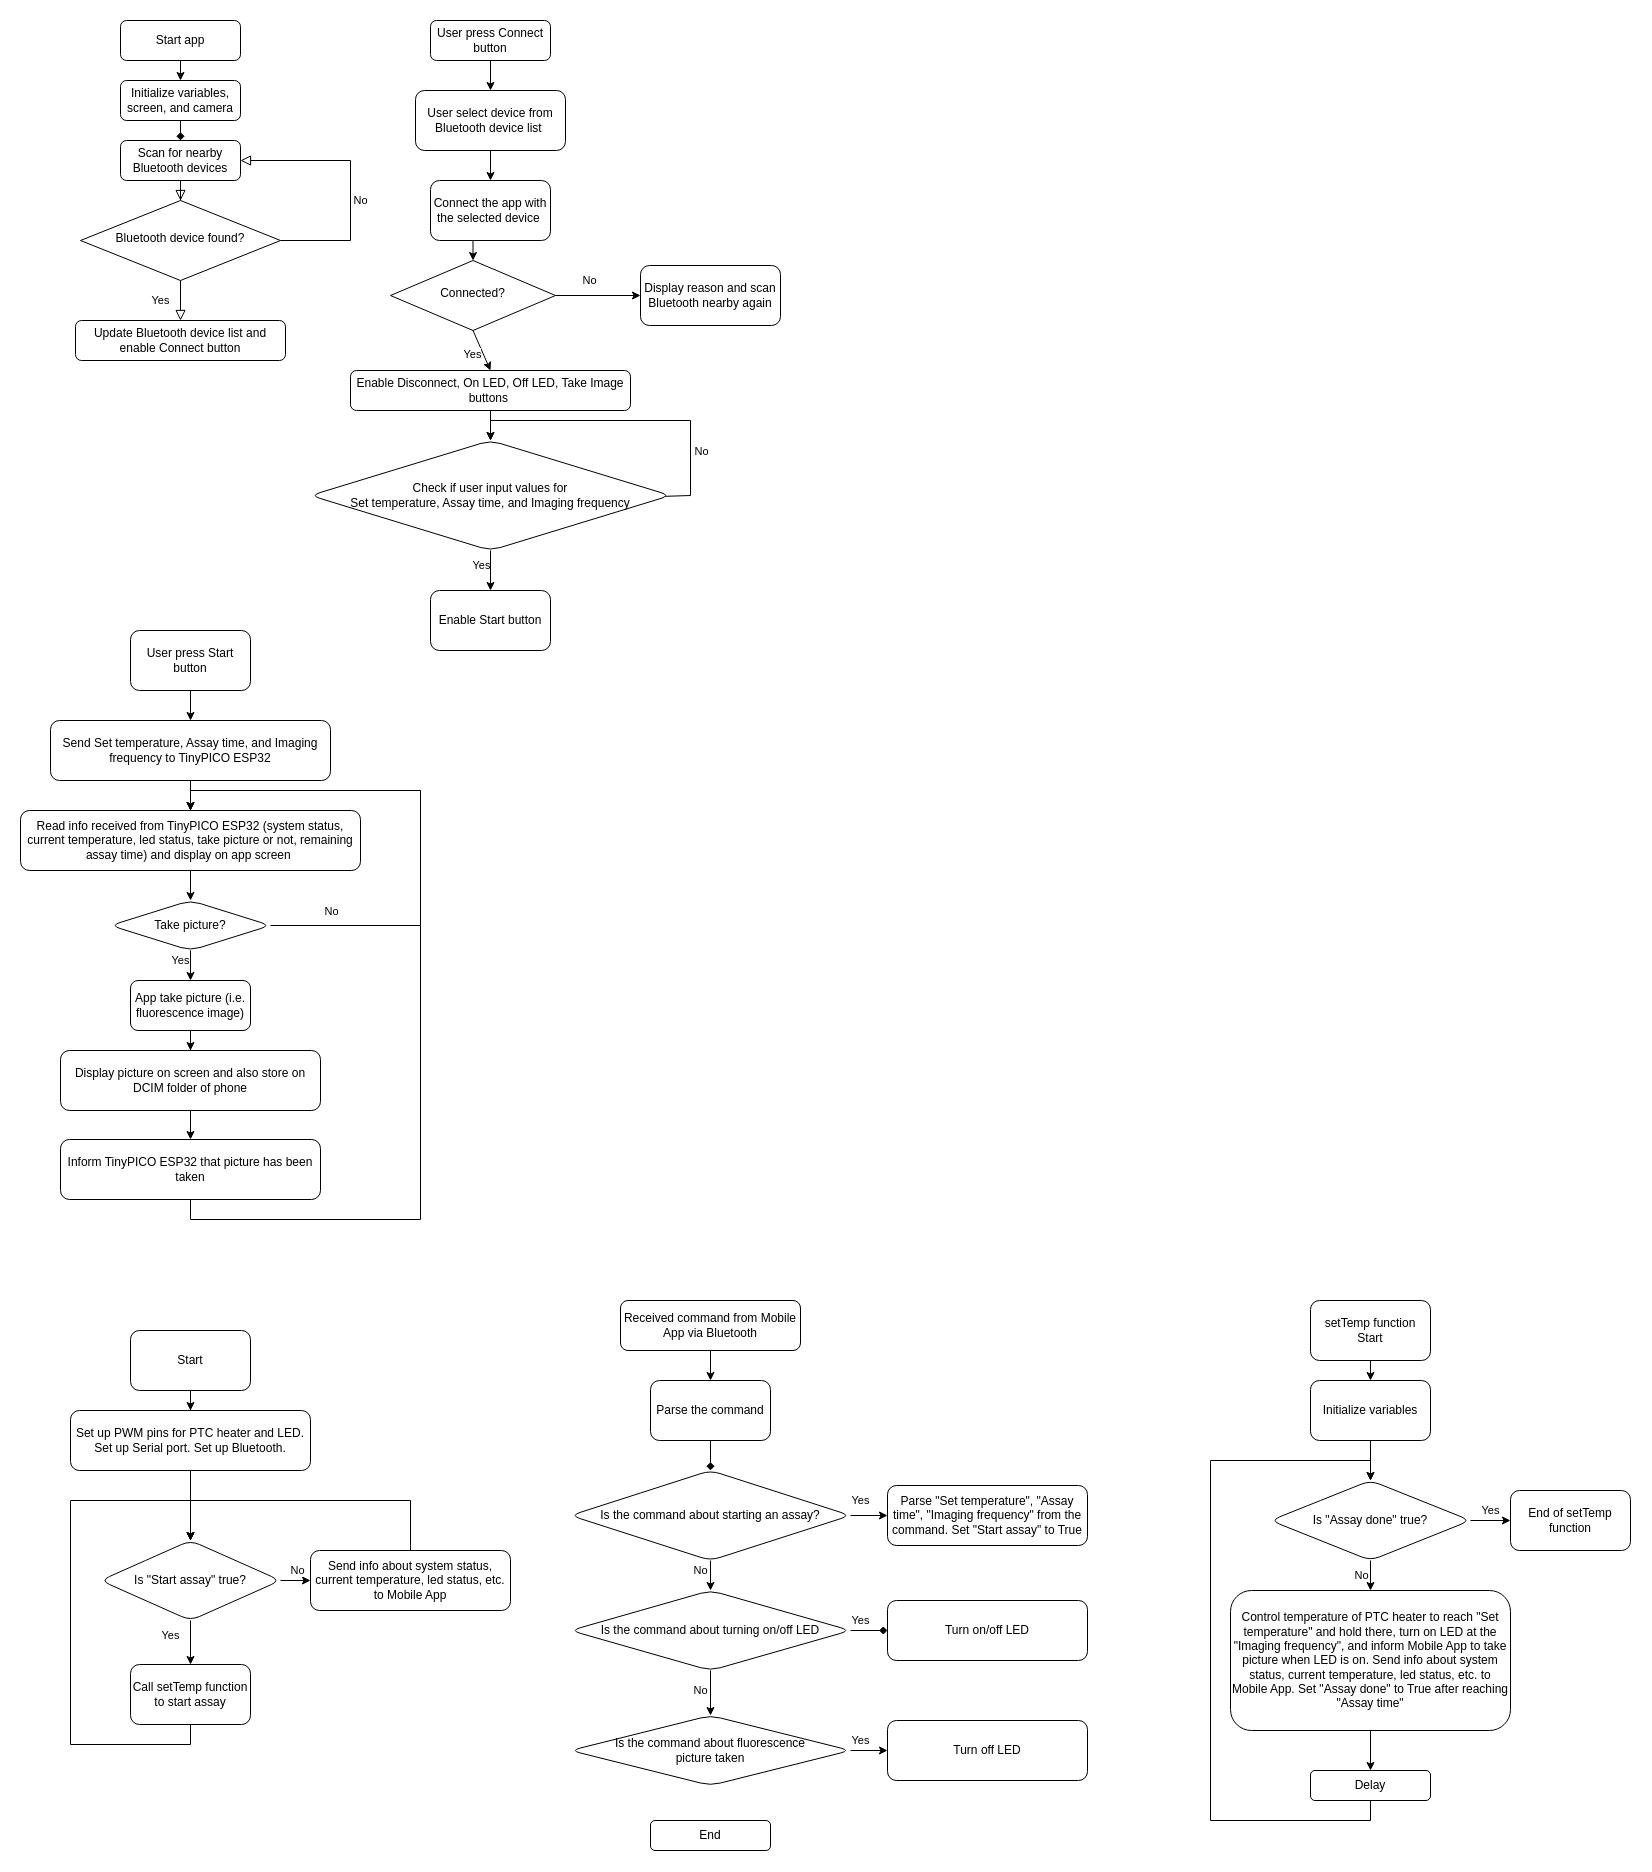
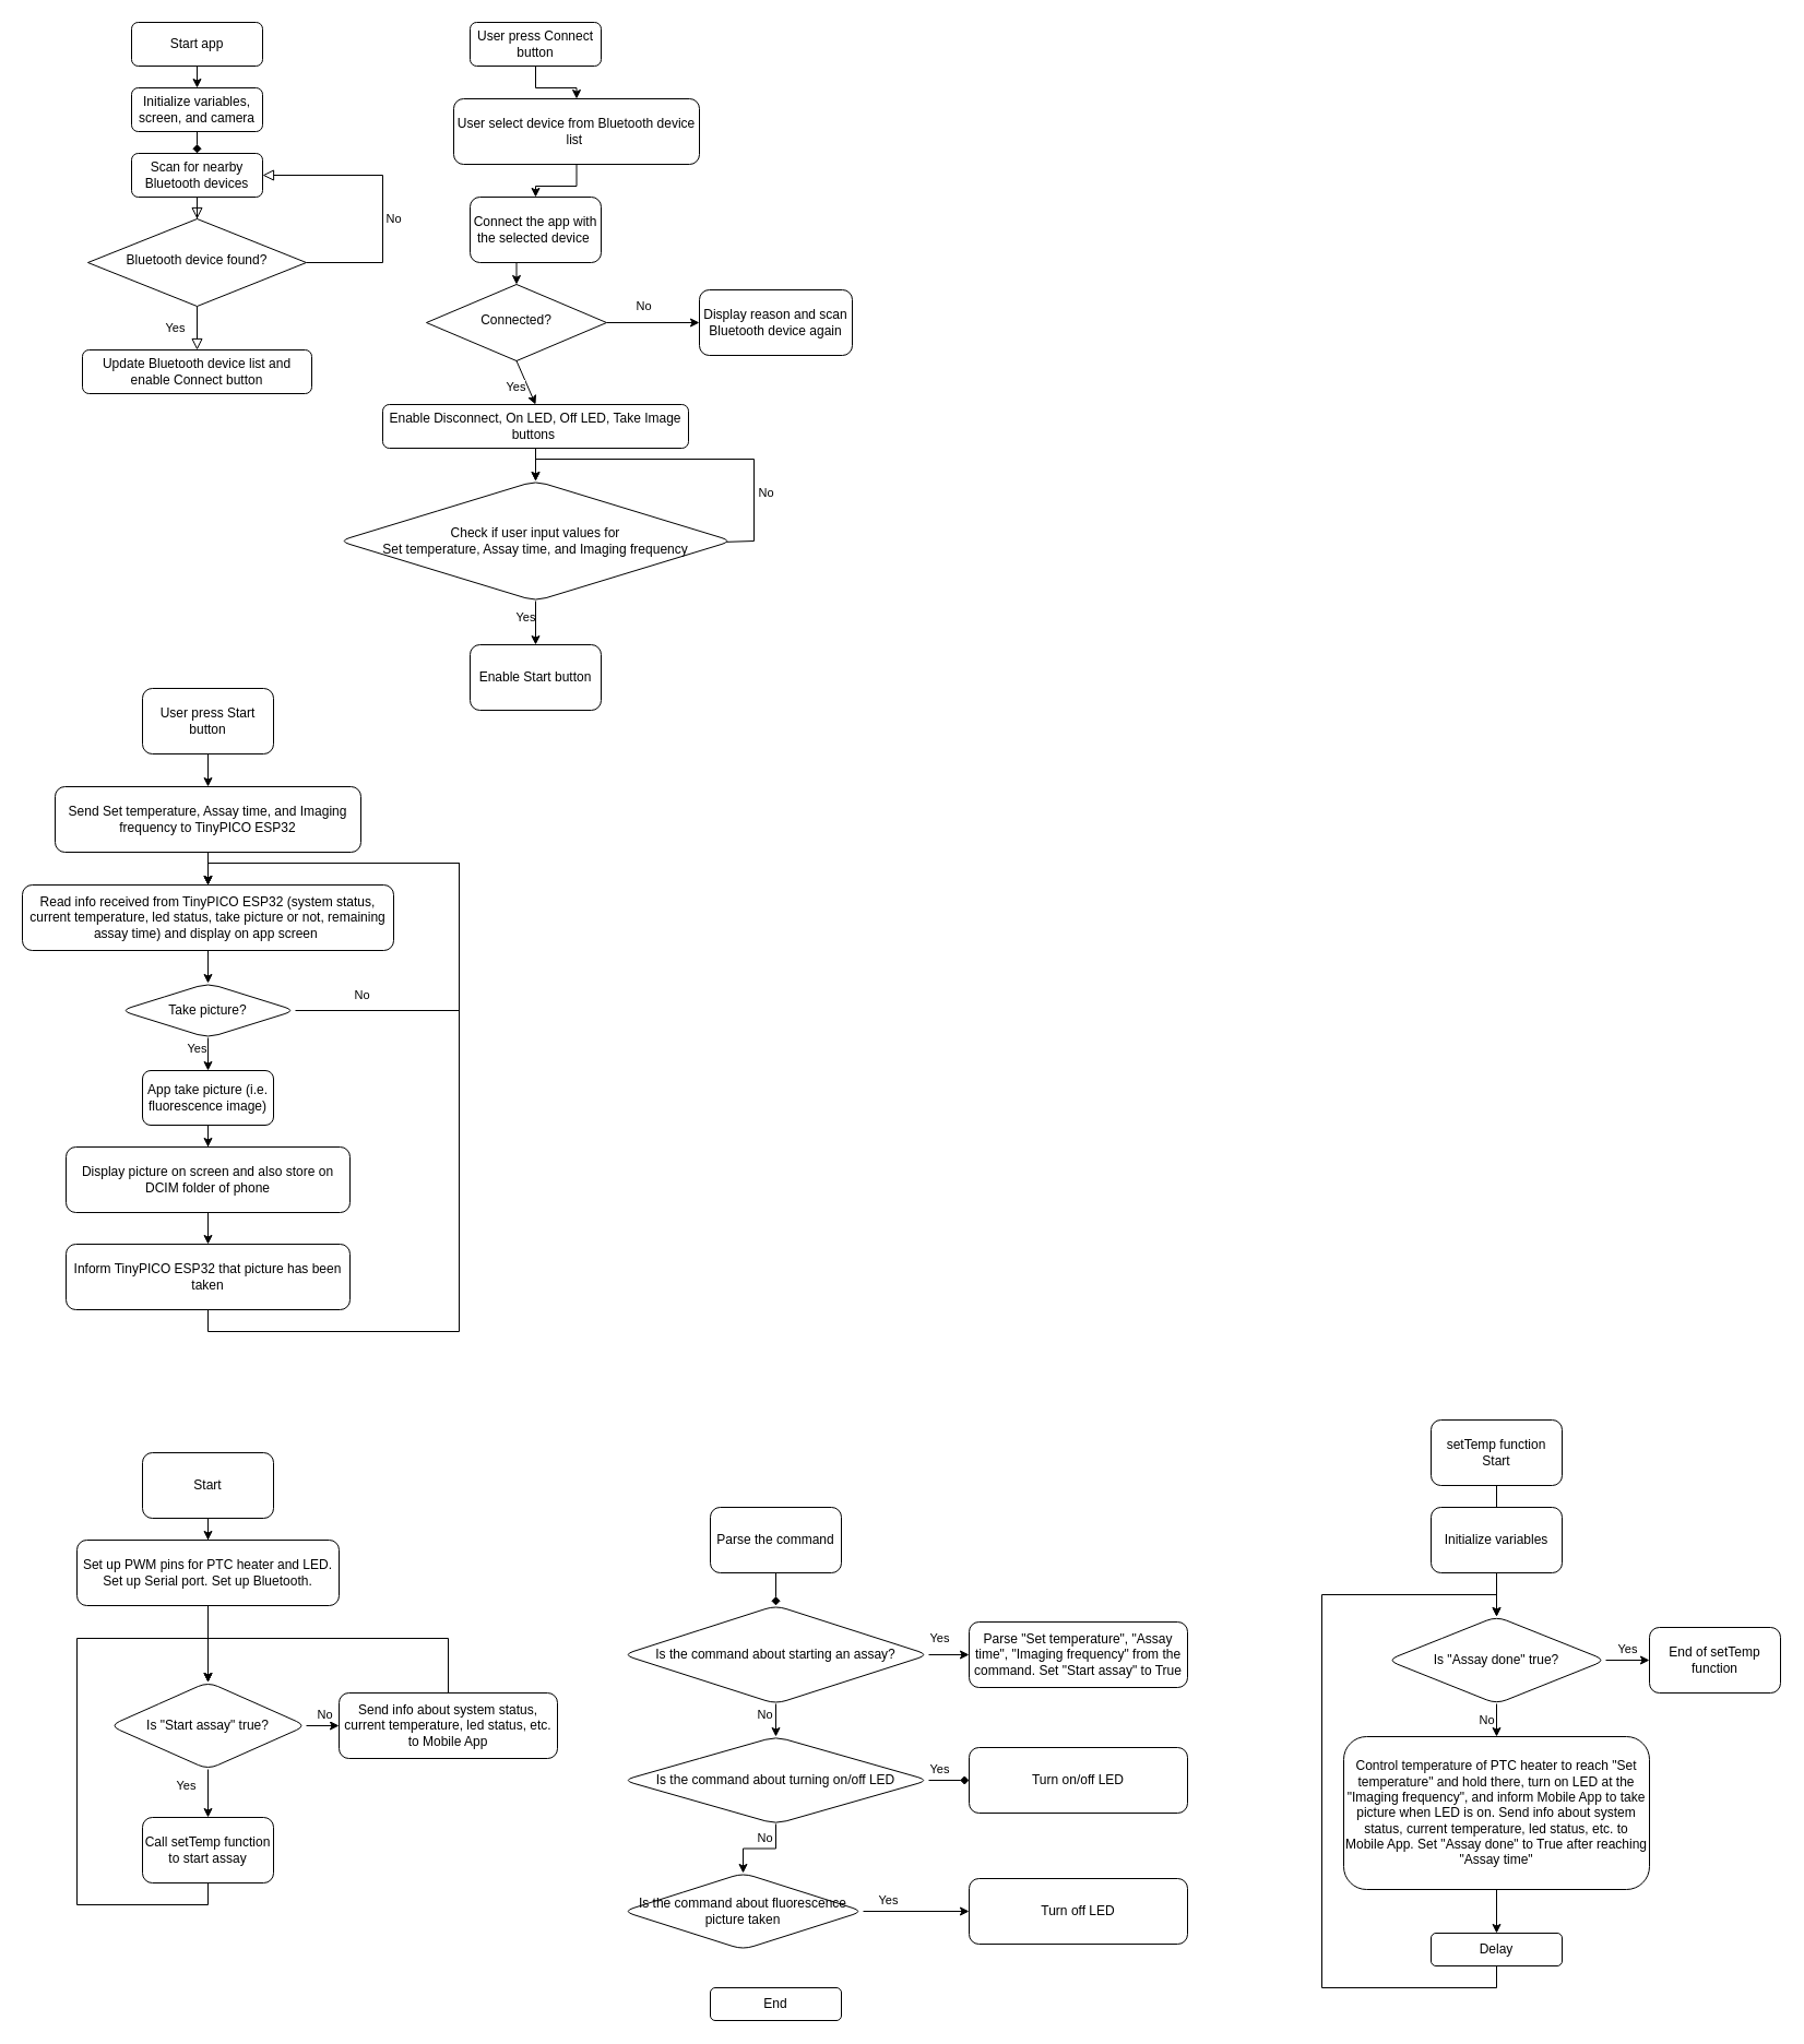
- <mxCell id="15" value="User select device from Bluetooth device list&amp;nbsp;" style="rounded=1;whiteSpace=wrap;html=1;fontSize=12;glass=0;strokeWidth=1;shadow=0;" vertex="1" parent="1"><mxGeometry x="415" y="90" width="150" height="60" as="geometry" /></mxCell>
+ <mxCell id="15" value="User select device from Bluetooth device list&amp;nbsp;" style="rounded=1;whiteSpace=wrap;html=1;fontSize=12;glass=0;strokeWidth=1;shadow=0;" vertex="1" parent="1"><mxGeometry x="415" y="90" width="225" height="60" as="geometry" /></mxCell>
- <mxCell id="23" value="Display reason and scan Bluetooth nearby again" style="rounded=1;whiteSpace=wrap;html=1;" vertex="1" parent="1"><mxGeometry x="640" y="265" width="140" height="60" as="geometry" /></mxCell>
+ <mxCell id="23" value="Display reason and scan Bluetooth device again" style="rounded=1;whiteSpace=wrap;html=1;" vertex="1" parent="1"><mxGeometry x="640" y="265" width="140" height="60" as="geometry" /></mxCell>
- <mxCell id="71" value="Received command from Mobile App via Bluetooth" style="rounded=1;whiteSpace=wrap;html=1;" vertex="1" parent="1"><mxGeometry x="620" y="1300" width="180" height="50" as="geometry" /></mxCell>
- <mxCell id="70" value="" style="edgeStyle=orthogonalEdgeStyle;rounded=0;orthogonalLoop=1;jettySize=auto;html=1;" edge="1" parent="1" source="71" target="73"><mxGeometry relative="1" as="geometry" /></mxCell>
- <mxCell id="57" style="edgeStyle=orthogonalEdgeStyle;rounded=0;orthogonalLoop=1;jettySize=auto;html=1;exitX=0.5;exitY=1;exitDx=0;exitDy=0;entryX=0.5;entryY=0;entryDx=0;entryDy=0;" edge="1" parent="1" source="58" target="60"><mxGeometry relative="1" as="geometry" /></mxCell>
+ <mxCell id="57" style="edgeStyle=orthogonalEdgeStyle;rounded=0;orthogonalLoop=1;jettySize=auto;html=1;exitX=0.5;exitY=1;exitDx=0;exitDy=0;entryX=0.5;entryY=0;entryDx=0;entryDy=0;endArrow=none;" edge="1" parent="1" source="58" target="60"><mxGeometry relative="1" as="geometry" /></mxCell>
- <mxCell id="83" value="Is the command about fluorescence&lt;br&gt;picture taken" style="rhombus;whiteSpace=wrap;html=1;rounded=1;" vertex="1" parent="1"><mxGeometry x="570" y="1715" width="280" height="70" as="geometry" /></mxCell>
+ <mxCell id="83" value="Is the command about fluorescence&lt;br&gt;picture taken" style="rhombus;whiteSpace=wrap;html=1;rounded=1;" vertex="1" parent="1"><mxGeometry x="570" y="1715" width="220" height="70" as="geometry" /></mxCell>
